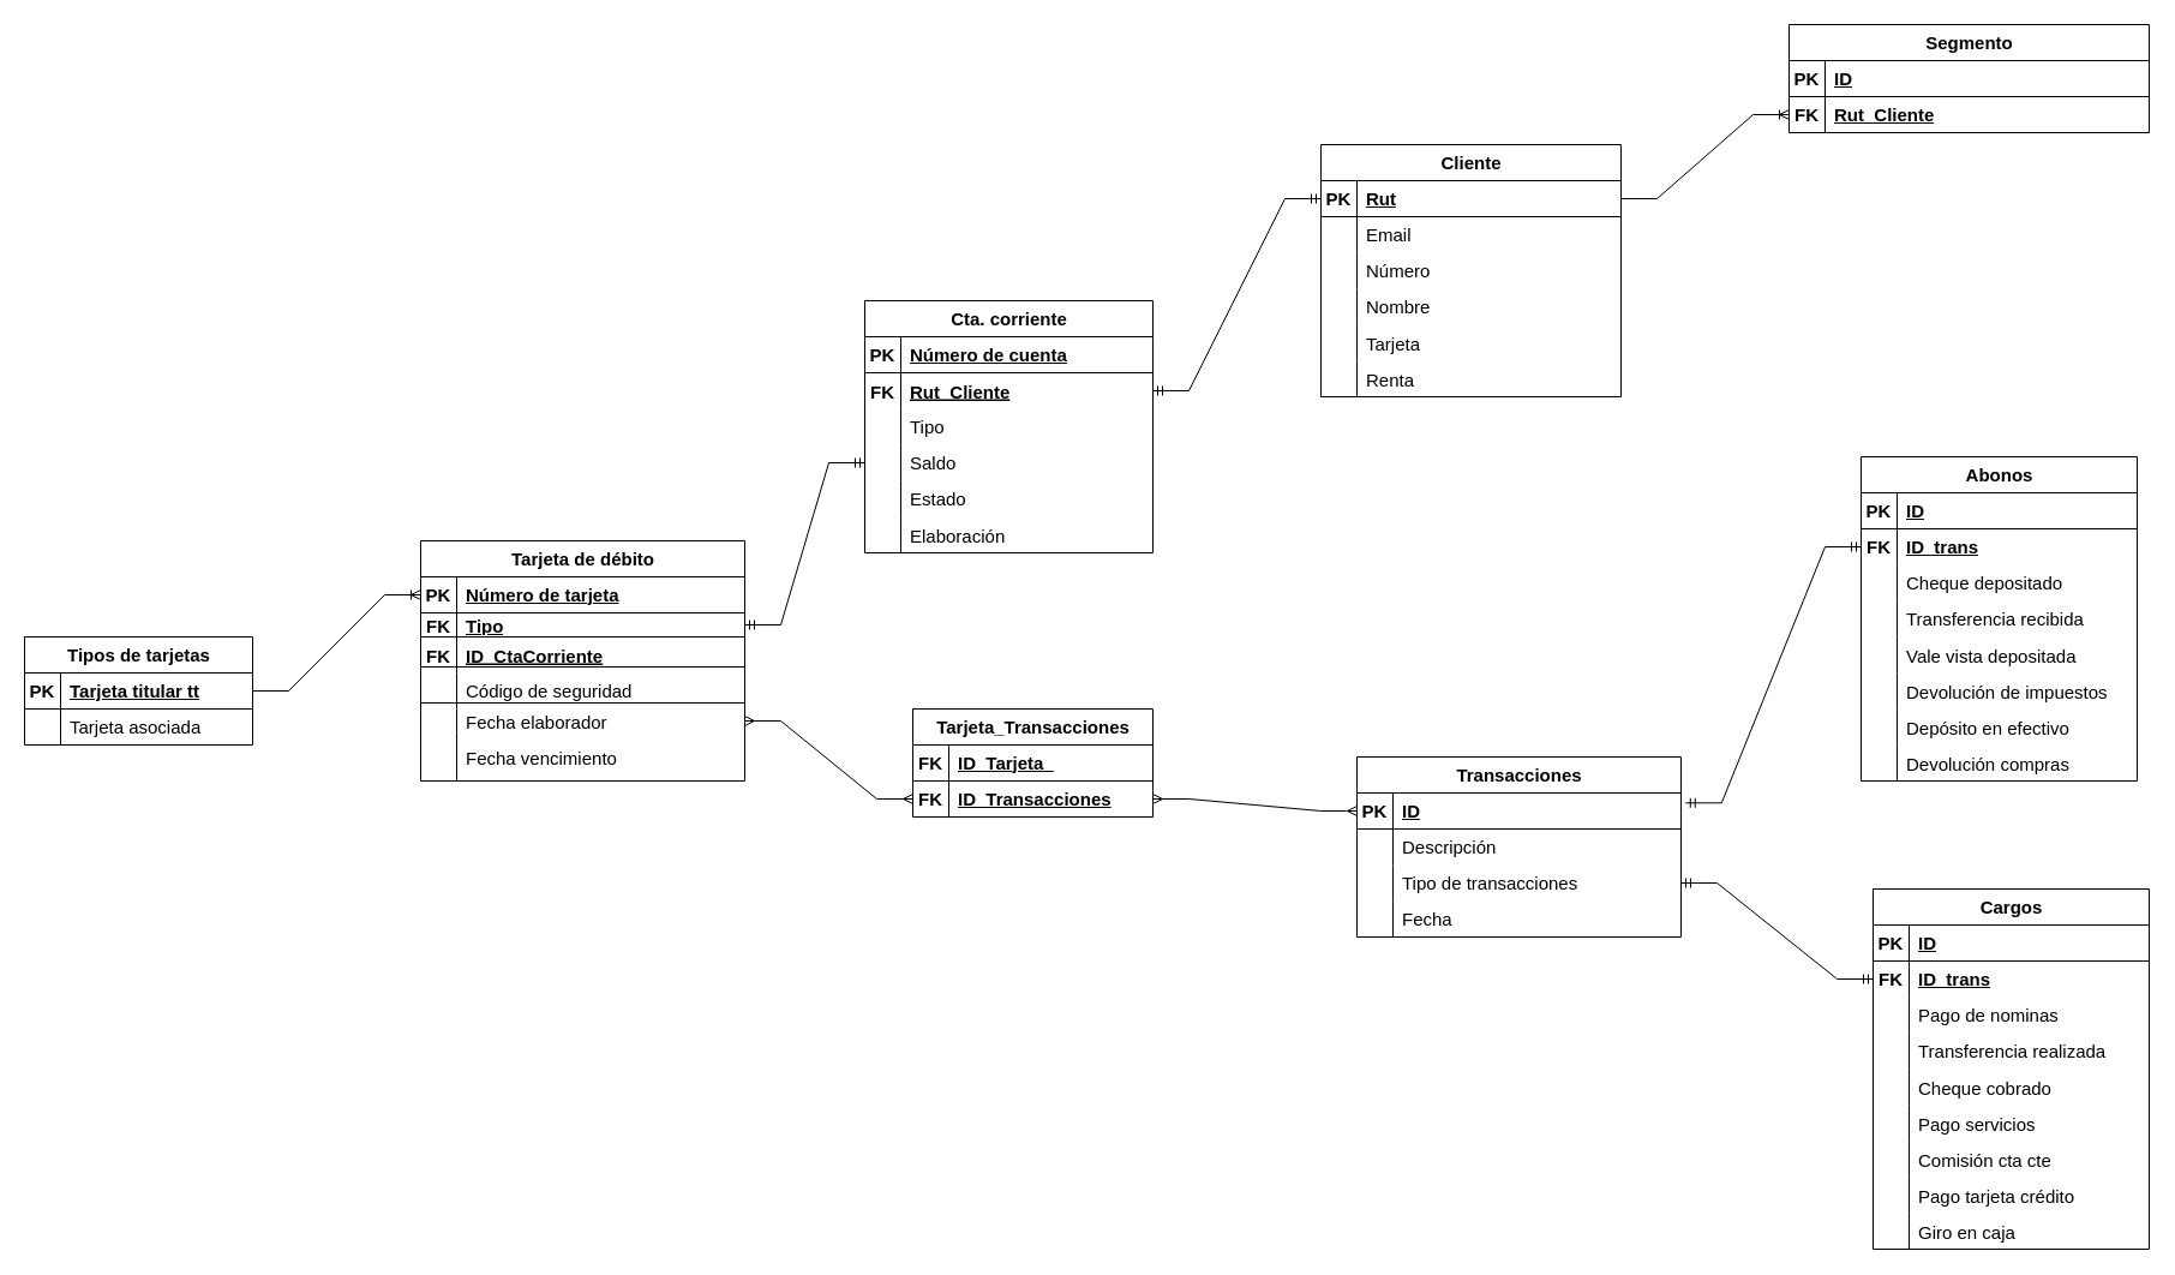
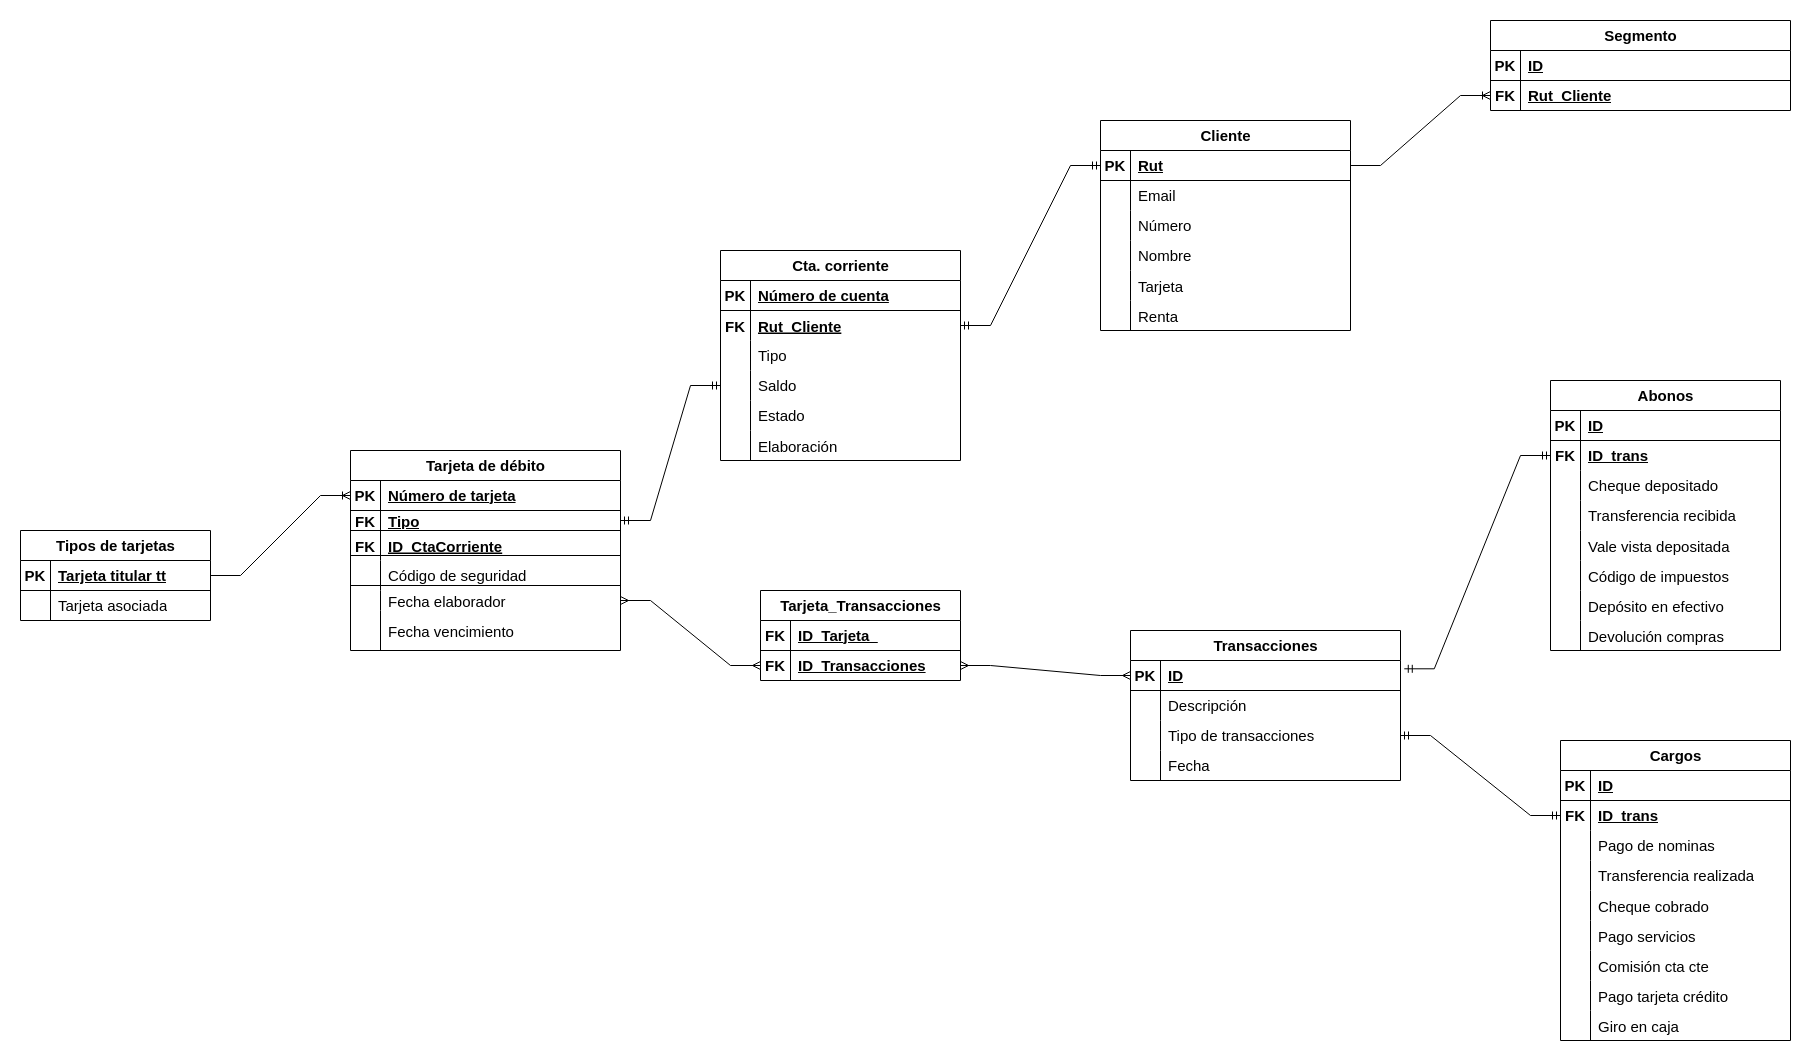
- <mxCell id="73" value="Devolución de impuestos" style="shape=partialRectangle;connectable=0;fillColor=none;top=0;left=0;bottom=0;right=0;align=left;spacingLeft=6;overflow=hidden;fontSize=15;" vertex="1" parent="71"><mxGeometry x="30" width="200" height="30" as="geometry"><mxRectangle width="200" height="30" as="alternateBounds" /></mxGeometry></mxCell>
+ <mxCell id="73" value="Código de impuestos" style="shape=partialRectangle;connectable=0;fillColor=none;top=0;left=0;bottom=0;right=0;align=left;spacingLeft=6;overflow=hidden;fontSize=15;" vertex="1" parent="71"><mxGeometry x="30" width="200" height="30" as="geometry"><mxRectangle width="200" height="30" as="alternateBounds" /></mxGeometry></mxCell>
